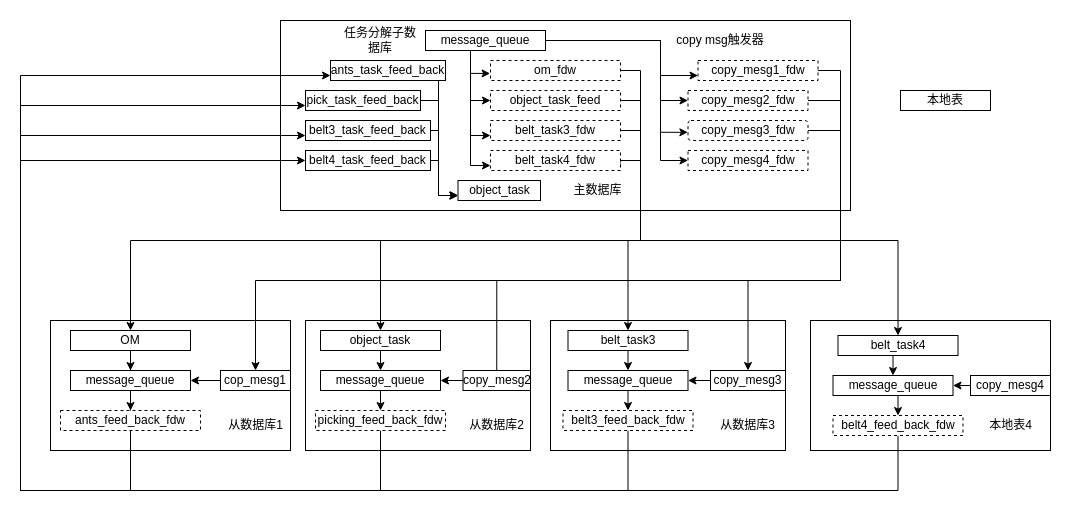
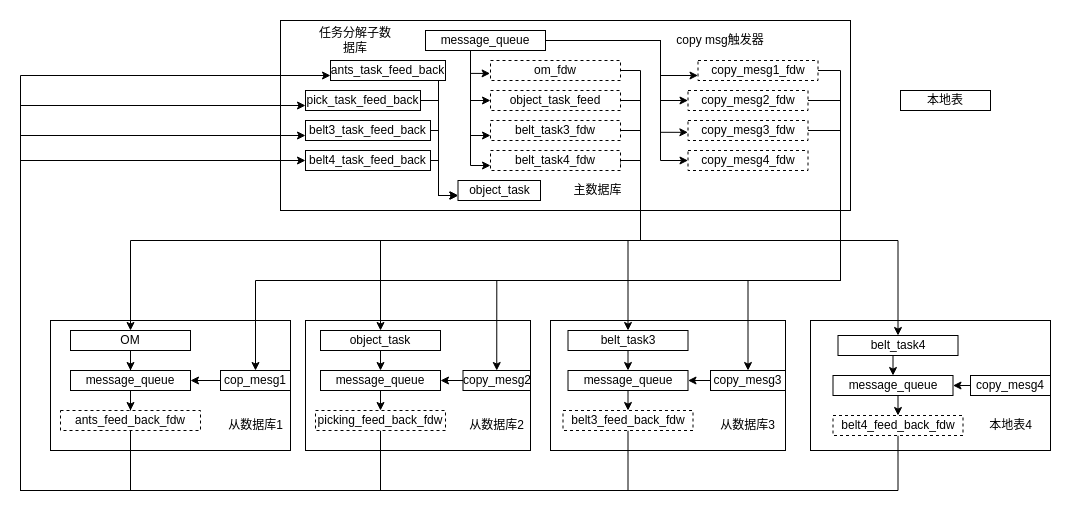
- <mxCell id="54" value="任务分解子数据库" style="text;html=1;strokeColor=none;fillColor=none;align=center;verticalAlign=middle;whiteSpace=wrap;rounded=0;" vertex="1" parent="1"><mxGeometry x="340" y="30" width="80" height="20" as="geometry" /></mxCell>
+ <mxCell id="54" value="任务分解子数据库" style="text;html=1;strokeColor=none;fillColor=none;align=center;verticalAlign=middle;whiteSpace=wrap;rounded=0;" vertex="1" parent="1"><mxGeometry x="315" y="30" width="80" height="20" as="geometry" /></mxCell>
- <mxCell id="77" value="&lt;span&gt;copy_mesg3_fdw&lt;/span&gt;" style="whiteSpace=wrap;html=1;dashed=1;rounded=1;" vertex="1" parent="1"><mxGeometry x="687.5" y="120" width="120" height="20" as="geometry" /></mxCell>
+ <mxCell id="77" value="&lt;span&gt;copy_mesg3_fdw&lt;/span&gt;" style="rounded=0;whiteSpace=wrap;html=1;dashed=1;" vertex="1" parent="1"><mxGeometry x="687.5" y="120" width="120" height="20" as="geometry" /></mxCell>
- <mxCell id="74" style="edgeStyle=orthogonalEdgeStyle;rounded=0;orthogonalLoop=1;jettySize=auto;html=1;exitX=1;exitY=0.5;exitDx=0;exitDy=0;entryX=0.5;entryY=0;entryDx=0;entryDy=0;endArrow=none;" edge="1" parent="1" source="75" target="69"><mxGeometry relative="1" as="geometry"><Array as="points"><mxPoint x="840" y="100" /><mxPoint x="840" y="280" /><mxPoint x="496" y="280" /></Array></mxGeometry></mxCell>
+ <mxCell id="74" style="edgeStyle=orthogonalEdgeStyle;rounded=0;orthogonalLoop=1;jettySize=auto;html=1;exitX=1;exitY=0.5;exitDx=0;exitDy=0;entryX=0.5;entryY=0;entryDx=0;entryDy=0;" edge="1" parent="1" source="75" target="69"><mxGeometry relative="1" as="geometry"><Array as="points"><mxPoint x="840" y="100" /><mxPoint x="840" y="280" /><mxPoint x="496" y="280" /></Array></mxGeometry></mxCell>
